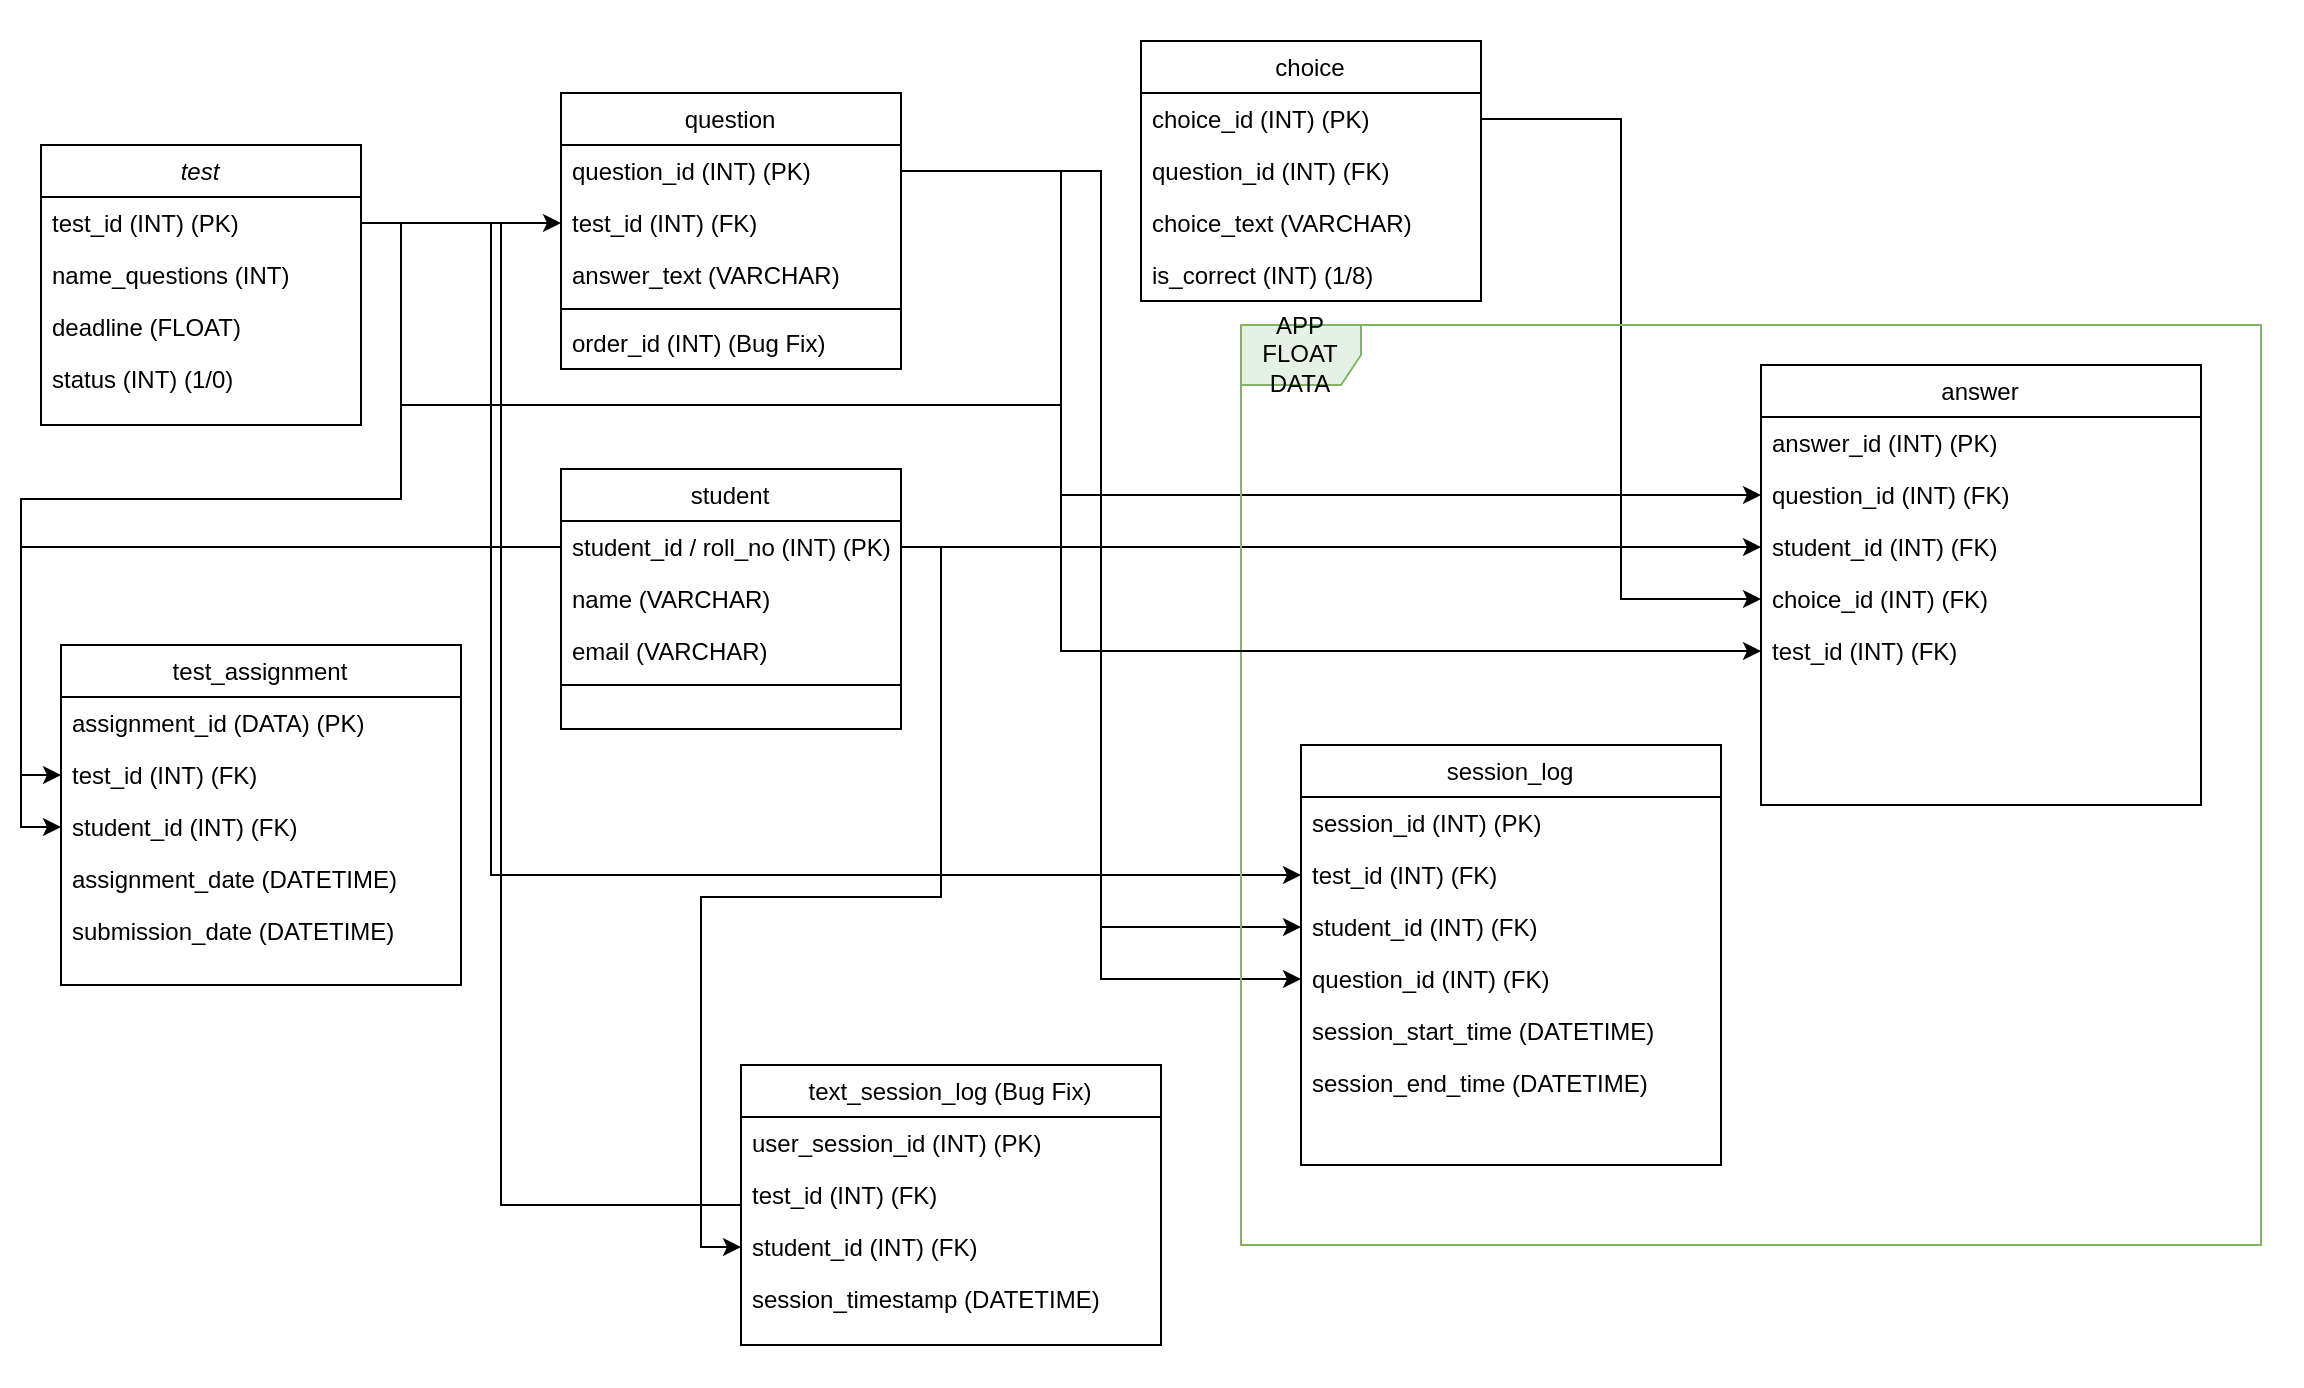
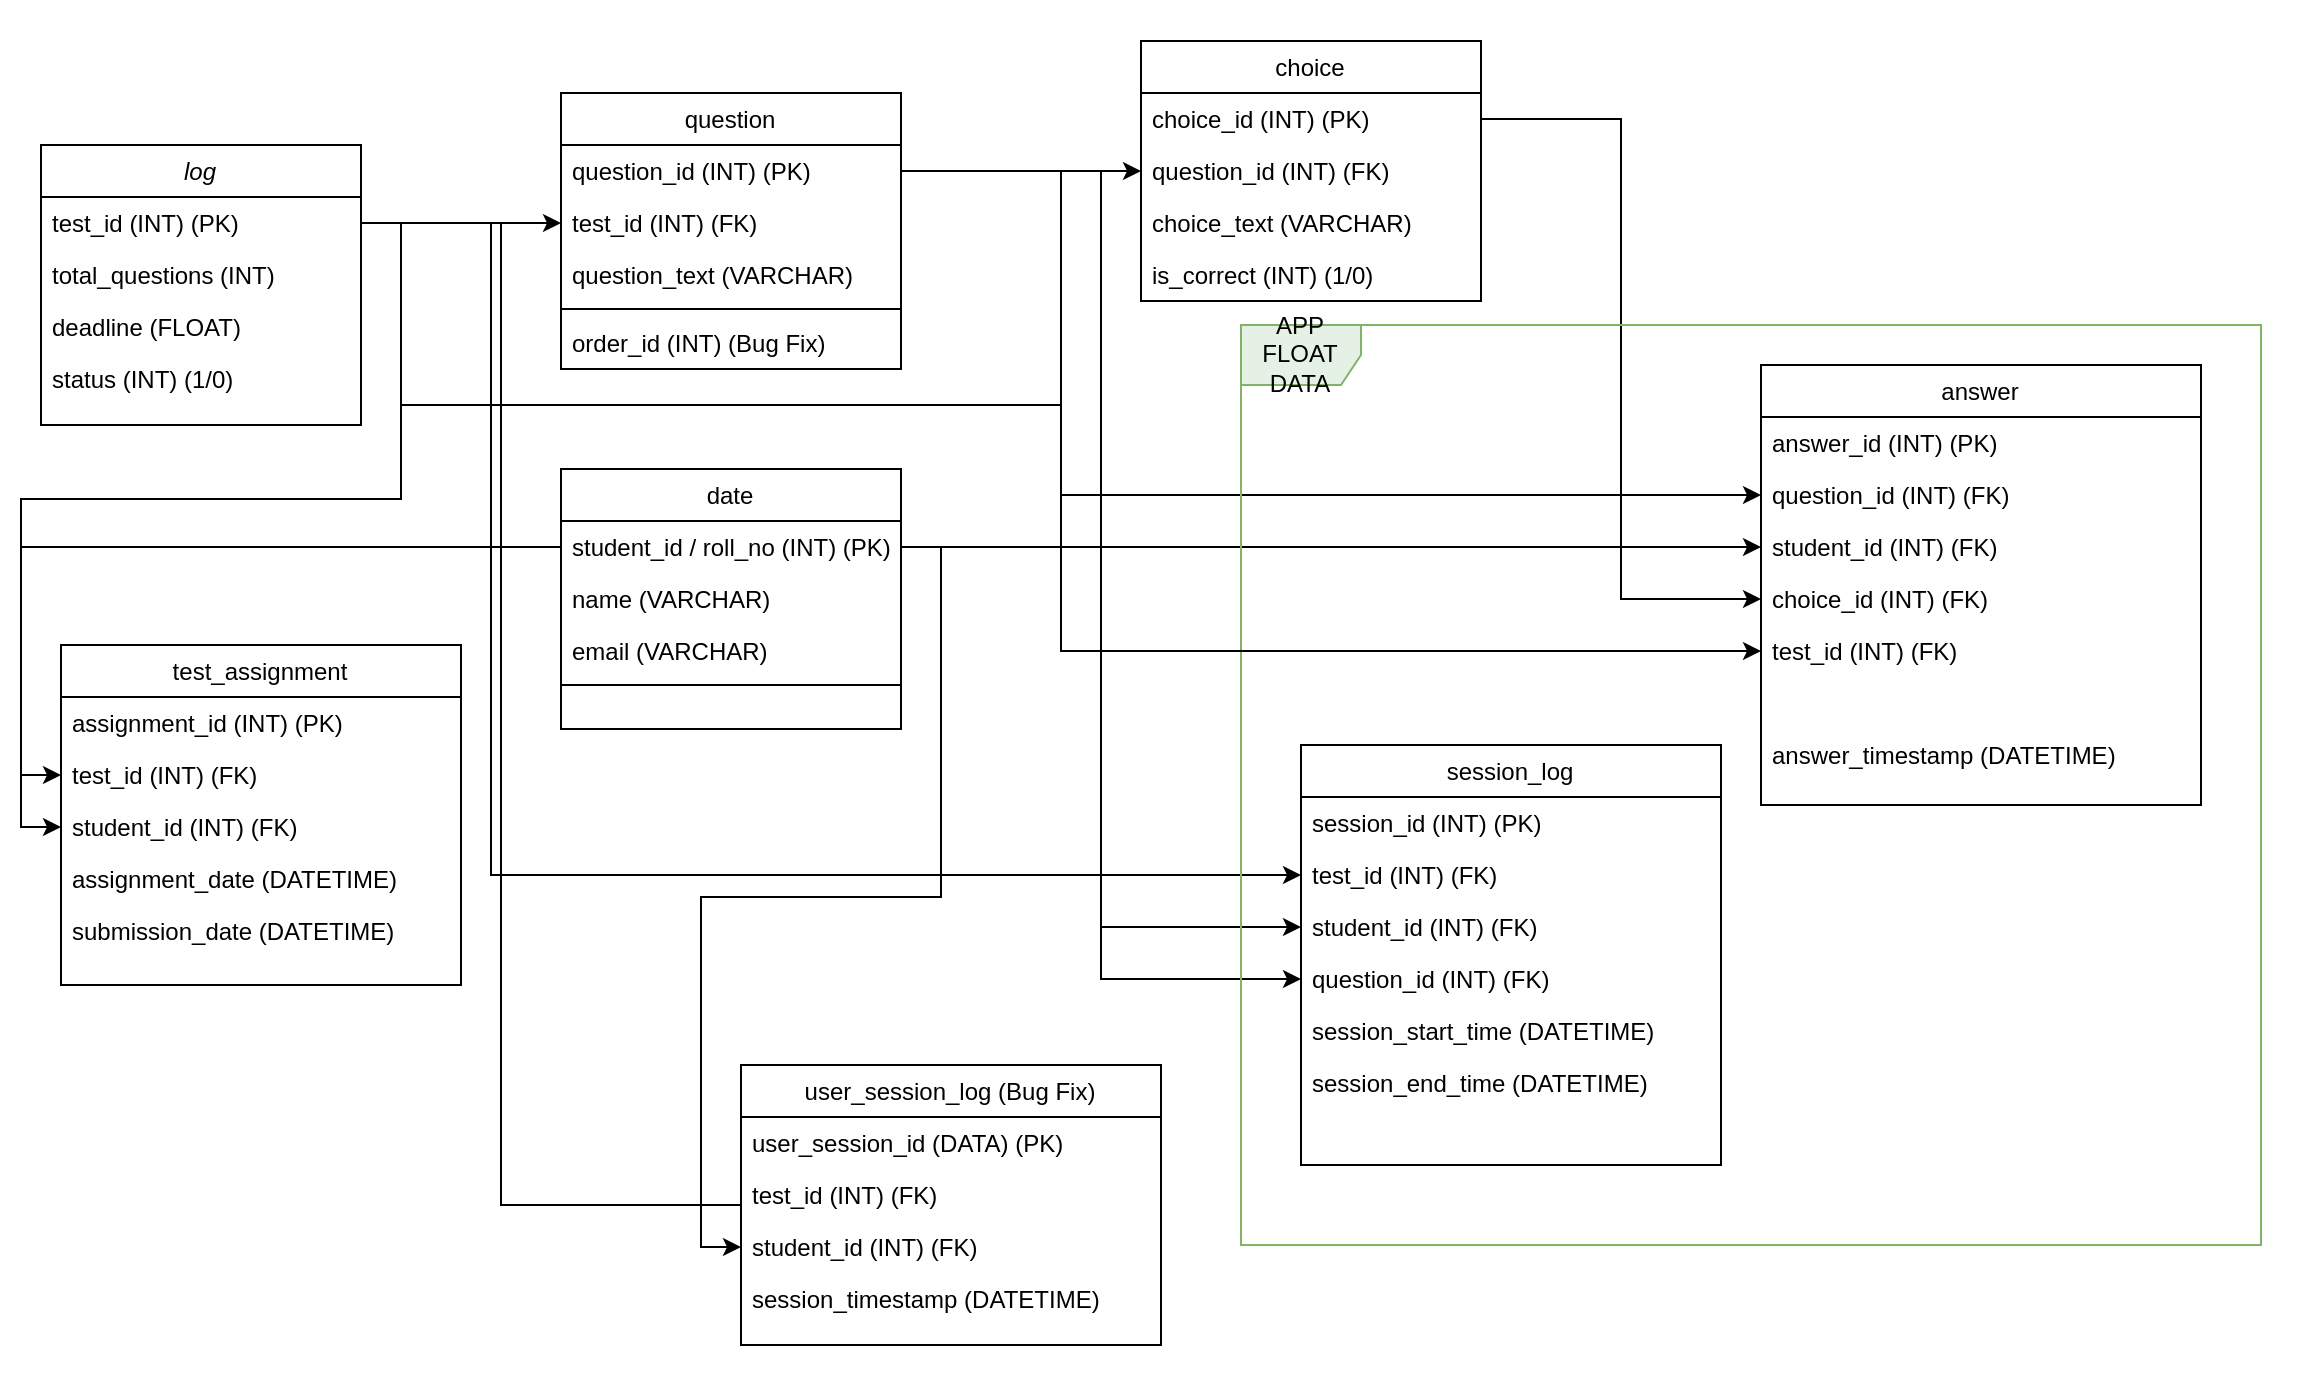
+ <mxCell id="29" style="edgeStyle=orthogonalEdgeStyle;rounded=0;orthogonalLoop=1;jettySize=auto;html=1;entryX=0;entryY=0.5;entryDx=0;entryDy=0;" parent="1" source="13" target="24" edge="1"><mxGeometry relative="1" as="geometry" /></mxCell>
- <mxCell id="2" value="test" style="swimlane;fontStyle=2;align=center;verticalAlign=top;childLayout=stackLayout;horizontal=1;startSize=26;horizontalStack=0;resizeParent=1;resizeLast=0;collapsible=1;marginBottom=0;rounded=0;shadow=0;strokeWidth=1;" parent="1" vertex="1"><mxGeometry x="20" y="72" width="160" height="140" as="geometry"><mxRectangle x="230" y="140" width="160" height="26" as="alternateBounds" /></mxGeometry></mxCell>
+ <mxCell id="2" value="log" style="swimlane;fontStyle=2;align=center;verticalAlign=top;childLayout=stackLayout;horizontal=1;startSize=26;horizontalStack=0;resizeParent=1;resizeLast=0;collapsible=1;marginBottom=0;rounded=0;shadow=0;strokeWidth=1;" parent="1" vertex="1"><mxGeometry x="20" y="72" width="160" height="140" as="geometry"><mxRectangle x="230" y="140" width="160" height="26" as="alternateBounds" /></mxGeometry></mxCell>
- <mxCell id="4" value="name_questions (INT) " style="text;align=left;verticalAlign=top;spacingLeft=4;spacingRight=4;overflow=hidden;rotatable=0;points=[[0,0.5],[1,0.5]];portConstraint=eastwest;rounded=0;shadow=0;html=0;" parent="2" vertex="1"><mxGeometry y="52" width="160" height="26" as="geometry" /></mxCell>
+ <mxCell id="4" value="total_questions (INT) " style="text;align=left;verticalAlign=top;spacingLeft=4;spacingRight=4;overflow=hidden;rotatable=0;points=[[0,0.5],[1,0.5]];portConstraint=eastwest;rounded=0;shadow=0;html=0;" parent="2" vertex="1"><mxGeometry y="52" width="160" height="26" as="geometry" /></mxCell>
- <mxCell id="15" value="answer_text (VARCHAR)" style="text;align=left;verticalAlign=top;spacingLeft=4;spacingRight=4;overflow=hidden;rotatable=0;points=[[0,0.5],[1,0.5]];portConstraint=eastwest;rounded=0;shadow=0;html=0;" parent="12" vertex="1"><mxGeometry y="78" width="170" height="26" as="geometry" /></mxCell>
+ <mxCell id="15" value="question_text (VARCHAR)" style="text;align=left;verticalAlign=top;spacingLeft=4;spacingRight=4;overflow=hidden;rotatable=0;points=[[0,0.5],[1,0.5]];portConstraint=eastwest;rounded=0;shadow=0;html=0;" parent="12" vertex="1"><mxGeometry y="78" width="170" height="26" as="geometry" /></mxCell>
- <mxCell id="28" value="is_correct (INT) (1/8)" style="text;align=left;verticalAlign=top;spacingLeft=4;spacingRight=4;overflow=hidden;rotatable=0;points=[[0,0.5],[1,0.5]];portConstraint=eastwest;rounded=0;shadow=0;html=0;" parent="24" vertex="1"><mxGeometry y="104" width="170" height="26" as="geometry" /></mxCell>
+ <mxCell id="28" value="is_correct (INT) (1/0)" style="text;align=left;verticalAlign=top;spacingLeft=4;spacingRight=4;overflow=hidden;rotatable=0;points=[[0,0.5],[1,0.5]];portConstraint=eastwest;rounded=0;shadow=0;html=0;" parent="24" vertex="1"><mxGeometry y="104" width="170" height="26" as="geometry" /></mxCell>
- <mxCell id="7" value="student" style="swimlane;fontStyle=0;align=center;verticalAlign=top;childLayout=stackLayout;horizontal=1;startSize=26;horizontalStack=0;resizeParent=1;resizeLast=0;collapsible=1;marginBottom=0;rounded=0;shadow=0;strokeWidth=1;" parent="1" vertex="1"><mxGeometry x="280" y="234" width="170" height="130" as="geometry"><mxRectangle x="550" y="140" width="160" height="26" as="alternateBounds" /></mxGeometry></mxCell>
+ <mxCell id="7" value="date" style="swimlane;fontStyle=0;align=center;verticalAlign=top;childLayout=stackLayout;horizontal=1;startSize=26;horizontalStack=0;resizeParent=1;resizeLast=0;collapsible=1;marginBottom=0;rounded=0;shadow=0;strokeWidth=1;" parent="1" vertex="1"><mxGeometry x="280" y="234" width="170" height="130" as="geometry"><mxRectangle x="550" y="140" width="160" height="26" as="alternateBounds" /></mxGeometry></mxCell>
- <mxCell id="43" value="assignment_id (DATA) (PK)" style="text;align=left;verticalAlign=top;spacingLeft=4;spacingRight=4;overflow=hidden;rotatable=0;points=[[0,0.5],[1,0.5]];portConstraint=eastwest;" parent="42" vertex="1"><mxGeometry y="26" width="200" height="26" as="geometry" /></mxCell>
+ <mxCell id="43" value="assignment_id (INT) (PK)" style="text;align=left;verticalAlign=top;spacingLeft=4;spacingRight=4;overflow=hidden;rotatable=0;points=[[0,0.5],[1,0.5]];portConstraint=eastwest;" parent="42" vertex="1"><mxGeometry y="26" width="200" height="26" as="geometry" /></mxCell>
+ <mxCell id="52" value="answer_timestamp (DATETIME) " style="text;align=left;verticalAlign=top;spacingLeft=4;spacingRight=4;overflow=hidden;rotatable=0;points=[[0,0.5],[1,0.5]];portConstraint=eastwest;rounded=0;shadow=0;html=0;" vertex="1" parent="1"><mxGeometry x="880" y="364" width="220" height="26" as="geometry" /></mxCell>
- <mxCell id="55" value="text_session_log (Bug Fix)" style="swimlane;fontStyle=0;align=center;verticalAlign=top;childLayout=stackLayout;horizontal=1;startSize=26;horizontalStack=0;resizeParent=1;resizeLast=0;collapsible=1;marginBottom=0;rounded=0;shadow=0;strokeWidth=1;" vertex="1" parent="1"><mxGeometry x="370" y="532" width="210" height="140" as="geometry"><mxRectangle x="550" y="140" width="160" height="26" as="alternateBounds" /></mxGeometry></mxCell>
+ <mxCell id="55" value="user_session_log (Bug Fix)" style="swimlane;fontStyle=0;align=center;verticalAlign=top;childLayout=stackLayout;horizontal=1;startSize=26;horizontalStack=0;resizeParent=1;resizeLast=0;collapsible=1;marginBottom=0;rounded=0;shadow=0;strokeWidth=1;" vertex="1" parent="1"><mxGeometry x="370" y="532" width="210" height="140" as="geometry"><mxRectangle x="550" y="140" width="160" height="26" as="alternateBounds" /></mxGeometry></mxCell>
- <mxCell id="56" value="user_session_id (INT) (PK)" style="text;align=left;verticalAlign=top;spacingLeft=4;spacingRight=4;overflow=hidden;rotatable=0;points=[[0,0.5],[1,0.5]];portConstraint=eastwest;" vertex="1" parent="55"><mxGeometry y="26" width="210" height="26" as="geometry" /></mxCell>
+ <mxCell id="56" value="user_session_id (DATA) (PK)" style="text;align=left;verticalAlign=top;spacingLeft=4;spacingRight=4;overflow=hidden;rotatable=0;points=[[0,0.5],[1,0.5]];portConstraint=eastwest;" vertex="1" parent="55"><mxGeometry y="26" width="210" height="26" as="geometry" /></mxCell>
